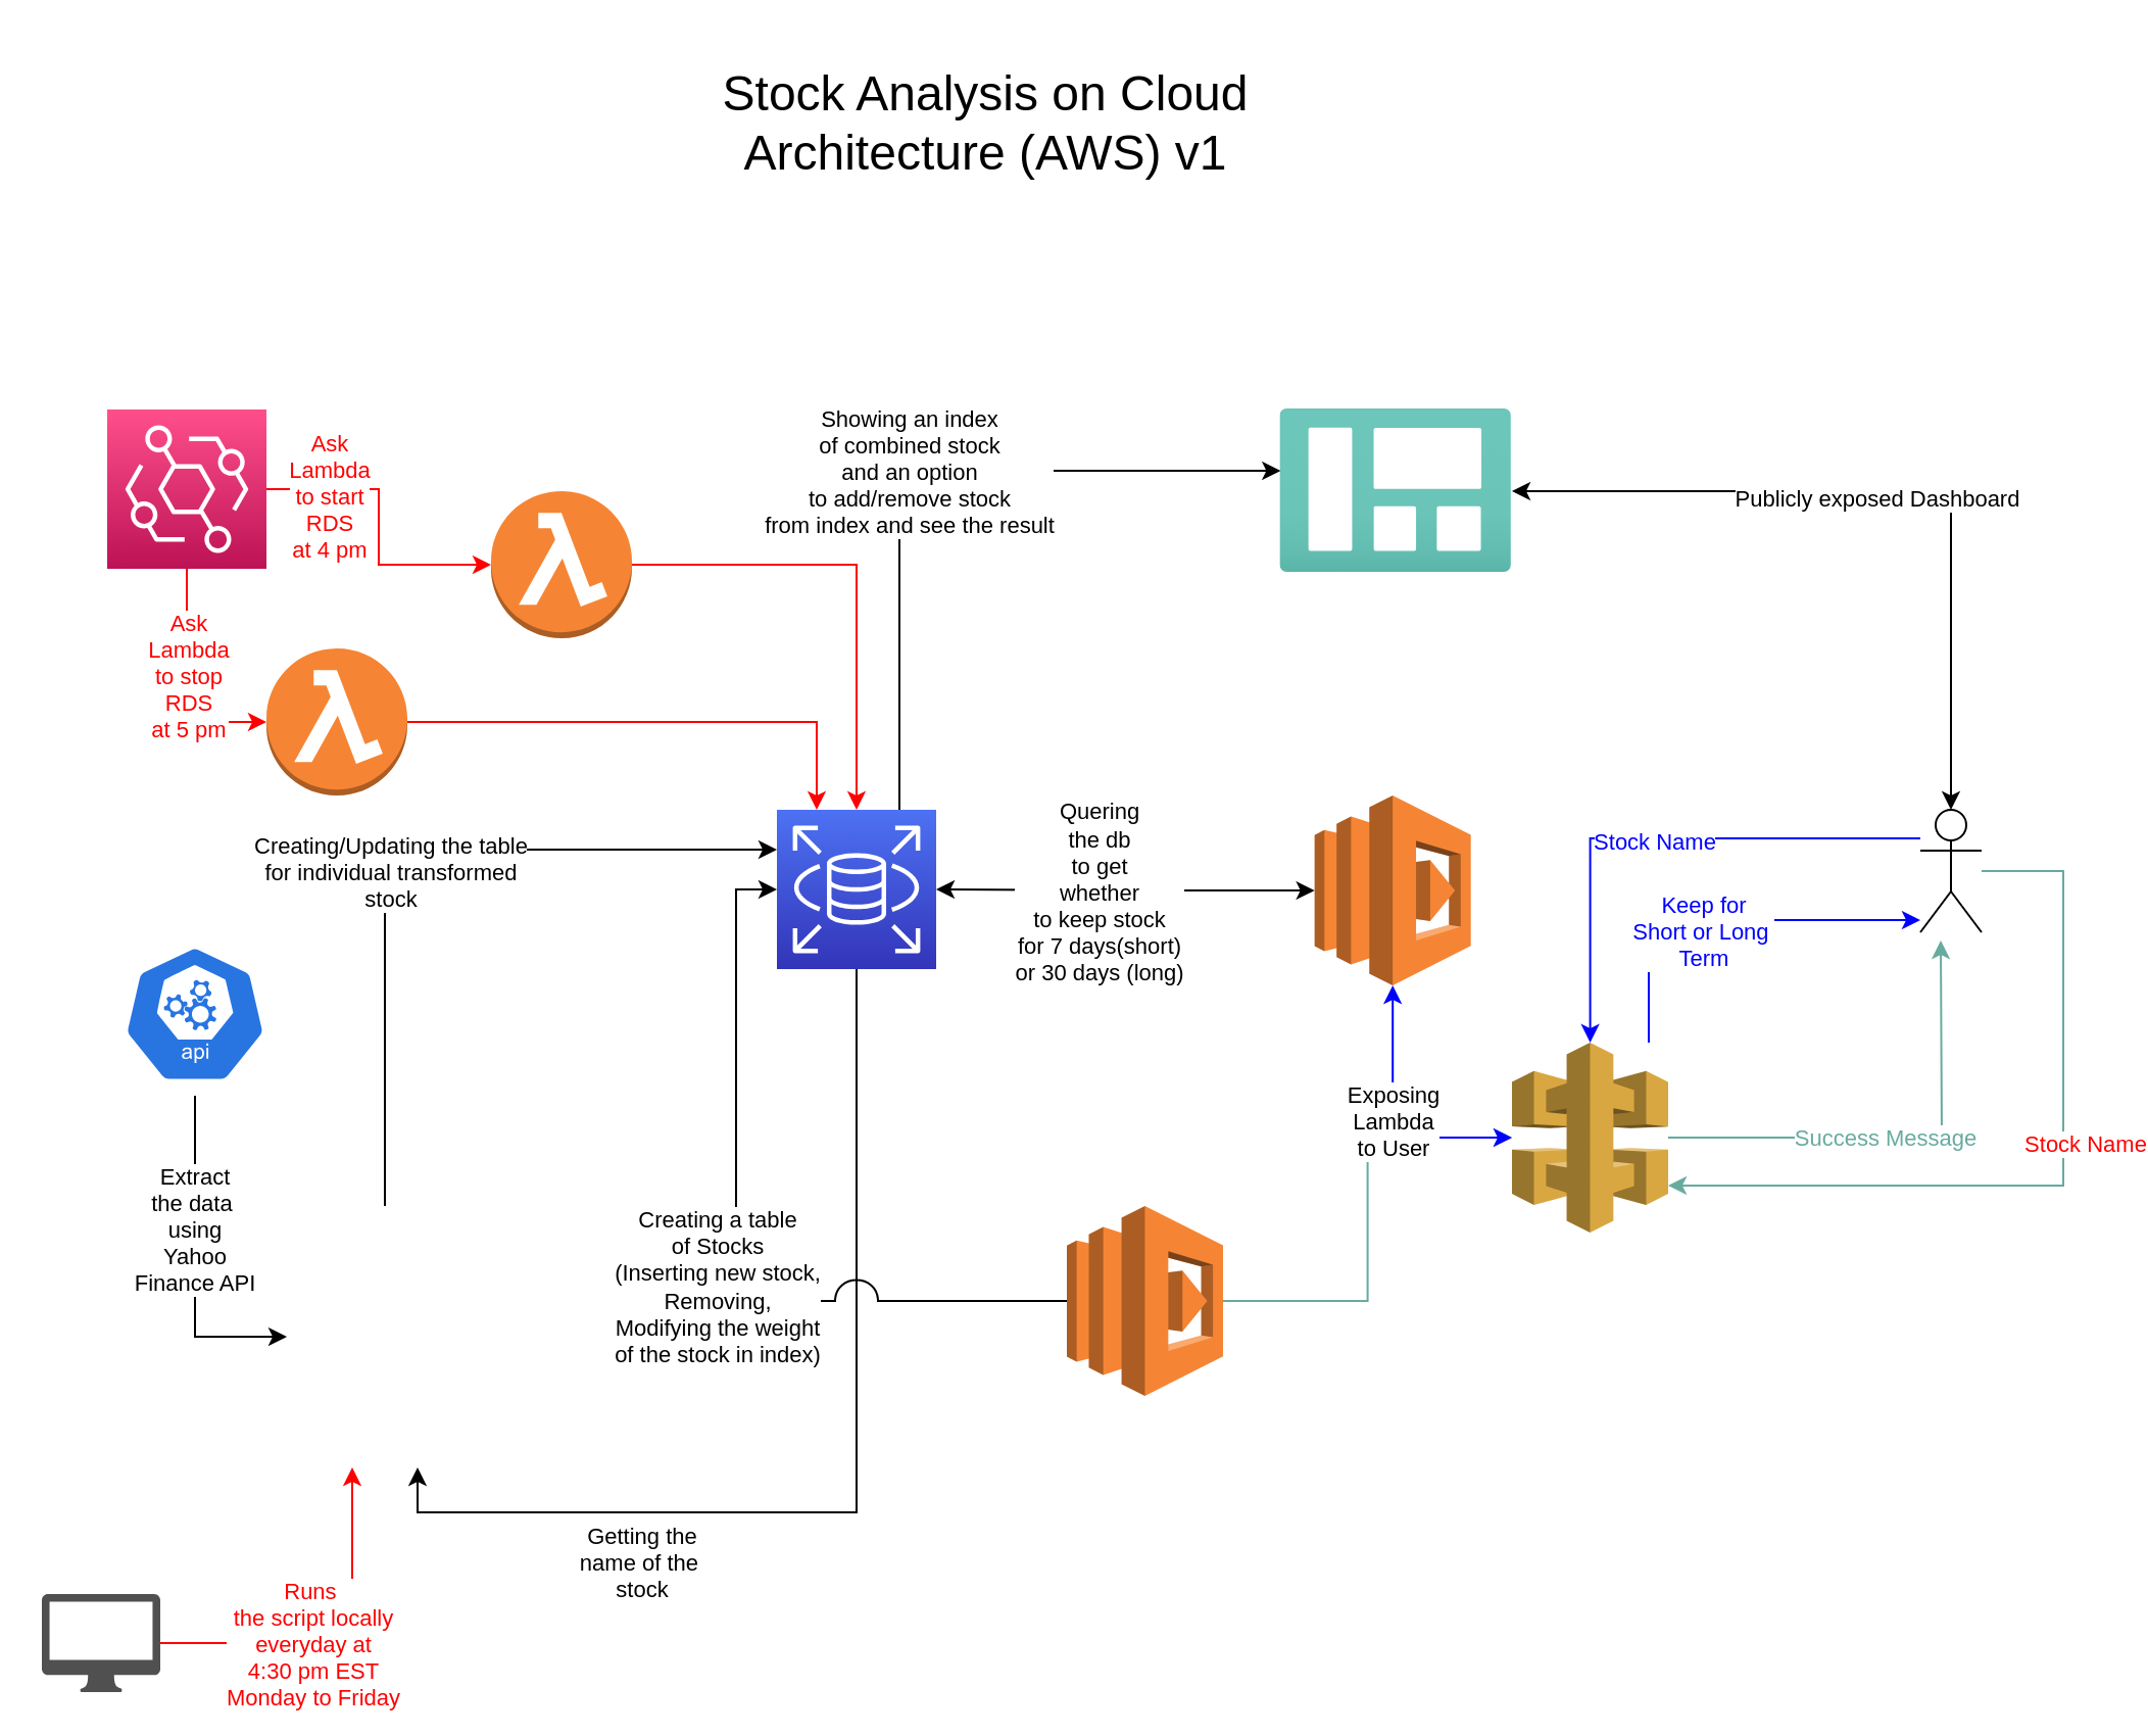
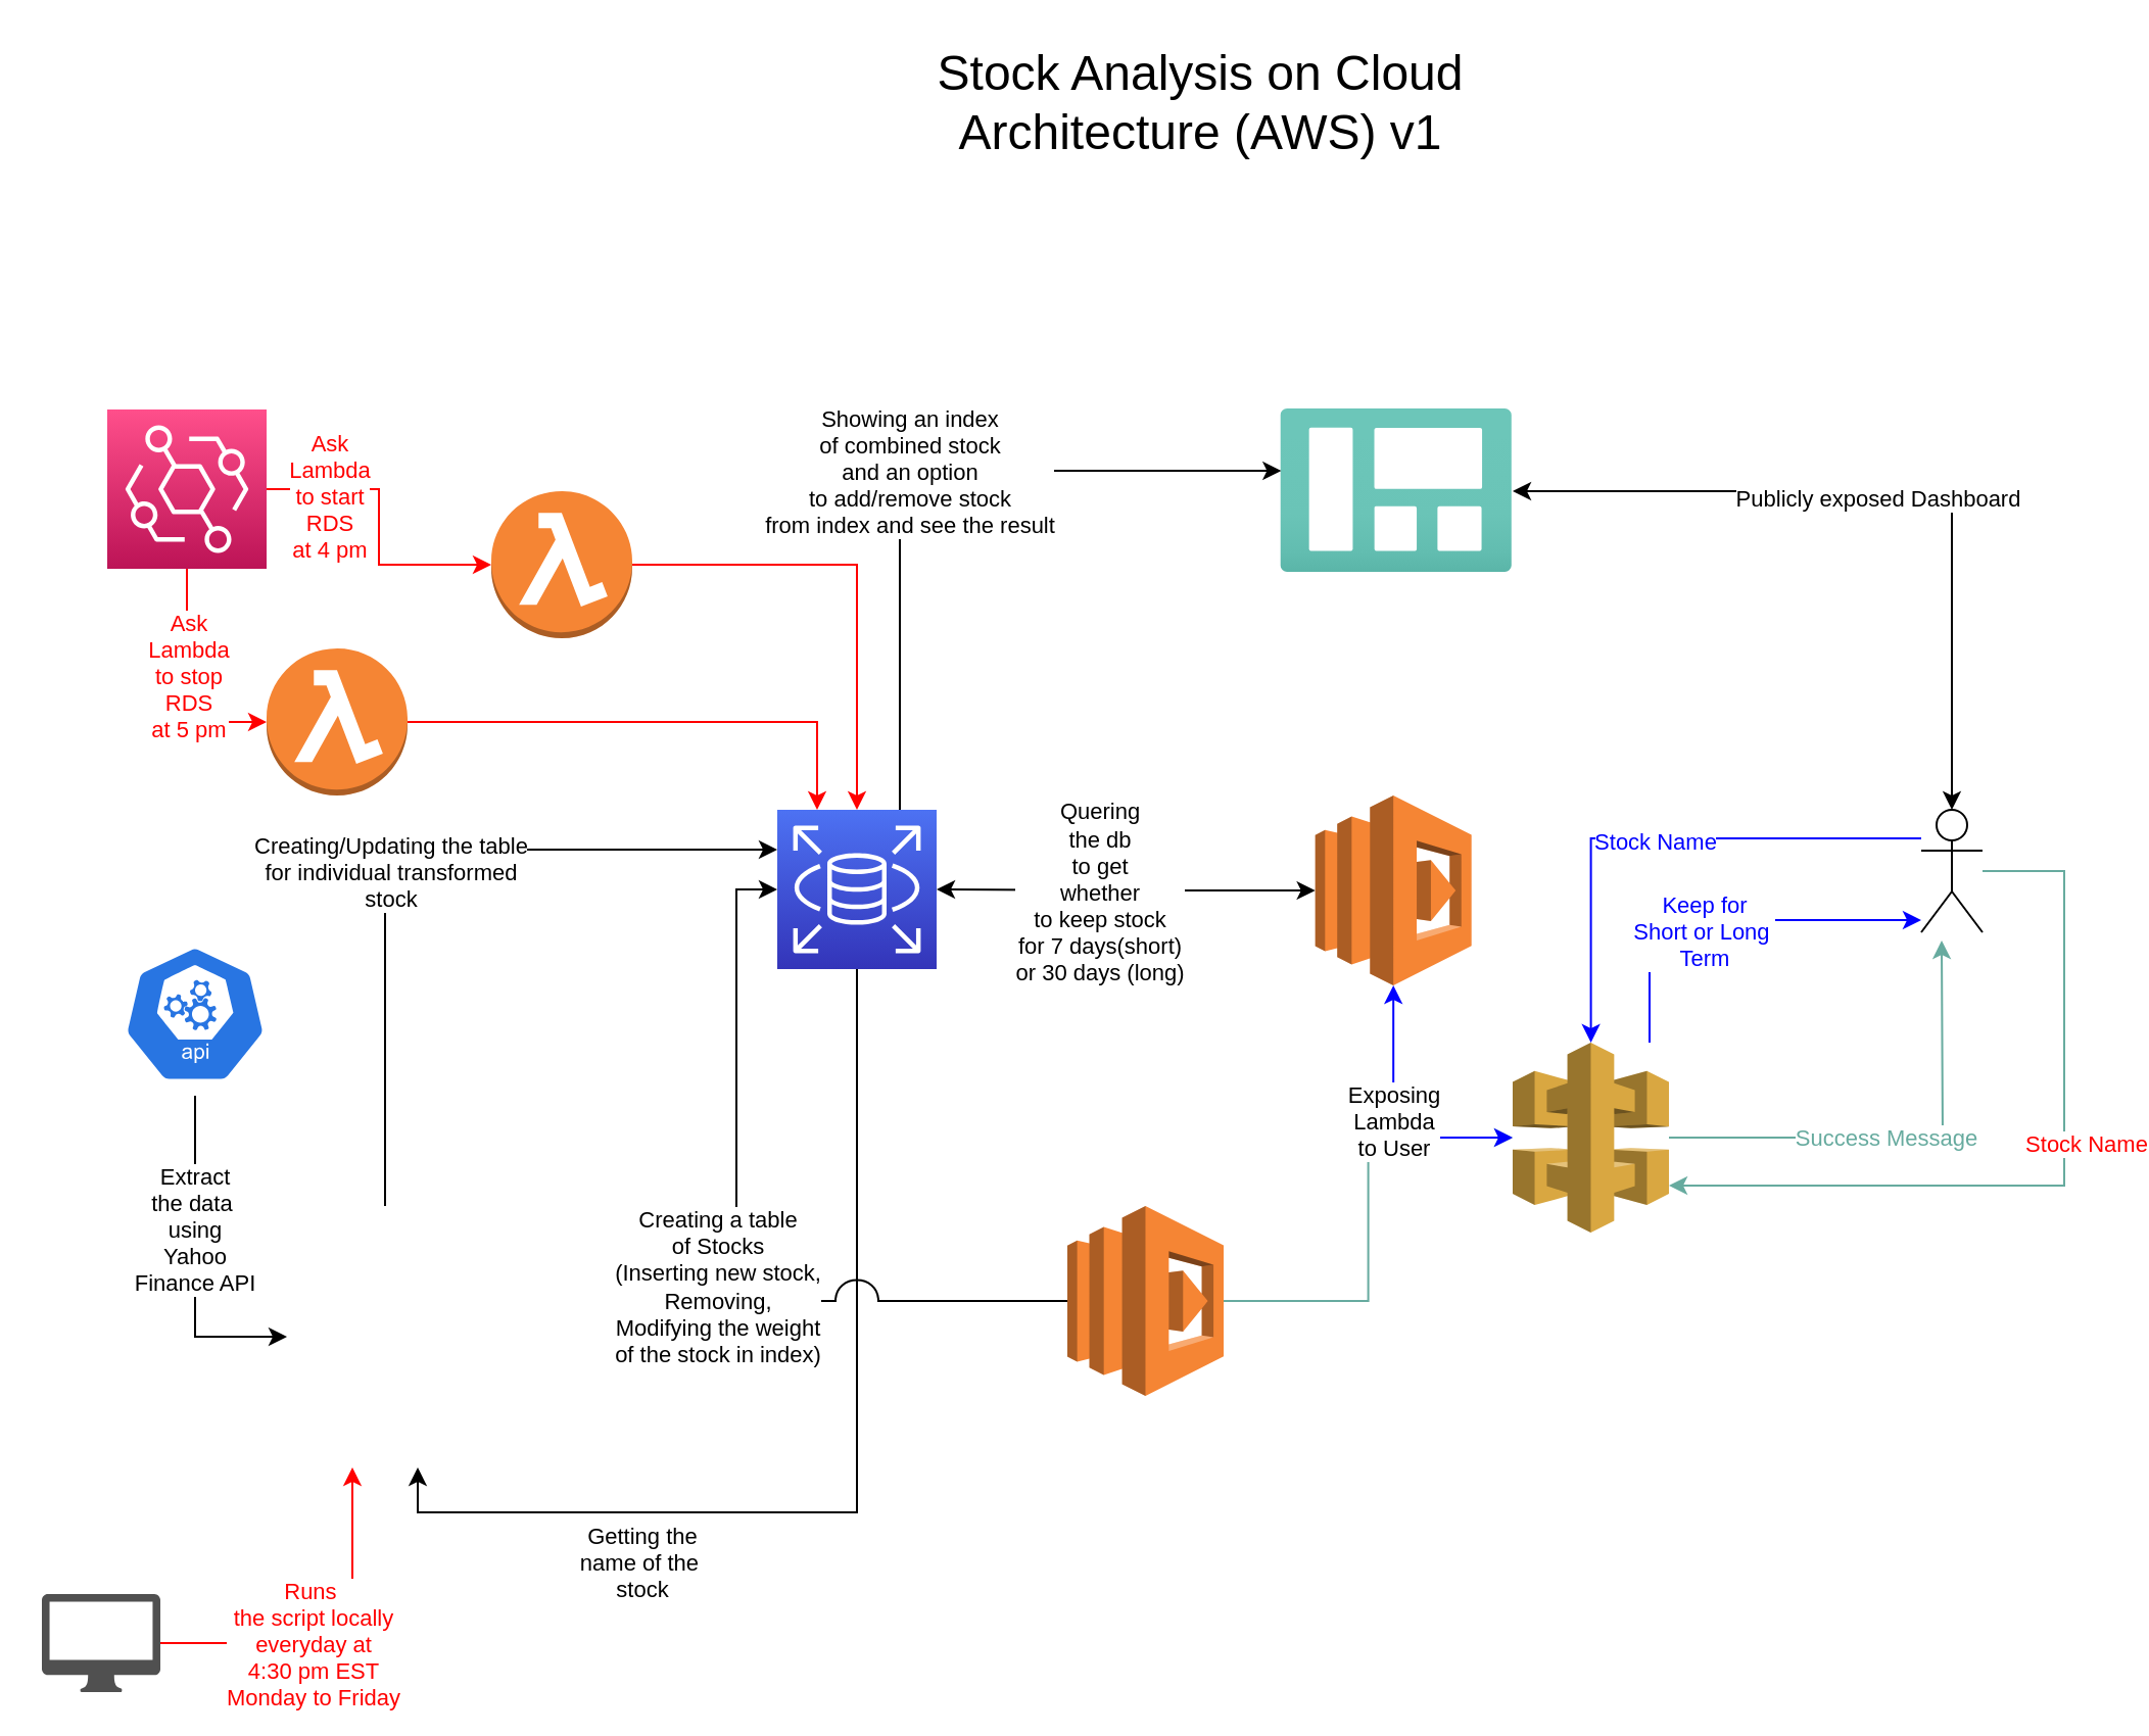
- <mxCell id="12" value="Stock Analysis on Cloud &lt;br&gt;Architecture (AWS) v1" style="text;html=1;align=center;verticalAlign=middle;resizable=0;points=[];autosize=1;strokeColor=none;fillColor=none;fontSize=24;" parent="1" vertex="1"><mxGeometry x="346.67" y="30" width="270" height="60" as="geometry" /></mxCell>
+ <mxCell id="12" value="Stock Analysis on Cloud &lt;br&gt;Architecture (AWS) v1" style="text;html=1;align=center;verticalAlign=middle;resizable=0;points=[];autosize=1;strokeColor=none;fillColor=none;fontSize=24;" parent="1" vertex="1"><mxGeometry x="451.67" y="20" width="270" height="60" as="geometry" /></mxCell>
